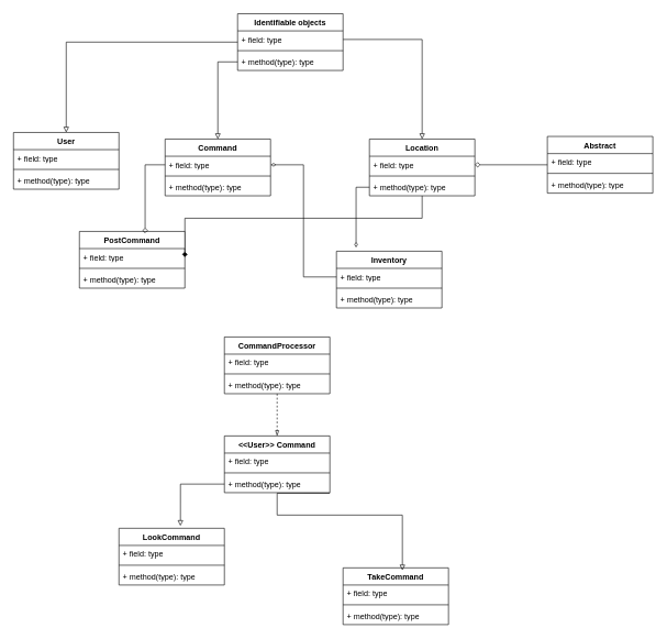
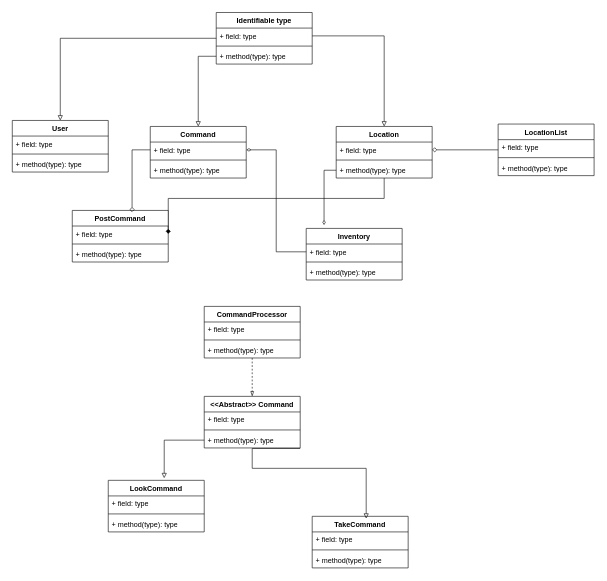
- <mxCell id="38" value="Identifiable objects" style="swimlane;fontStyle=1;align=center;verticalAlign=top;childLayout=stackLayout;horizontal=1;startSize=26;horizontalStack=0;resizeParent=1;resizeParentMax=0;resizeLast=0;collapsible=1;marginBottom=0;whiteSpace=wrap;html=1;" parent="1" vertex="1"><mxGeometry x="360" y="20" width="160" height="86" as="geometry" /></mxCell>
+ <mxCell id="38" value="Identifiable type" style="swimlane;fontStyle=1;align=center;verticalAlign=top;childLayout=stackLayout;horizontal=1;startSize=26;horizontalStack=0;resizeParent=1;resizeParentMax=0;resizeLast=0;collapsible=1;marginBottom=0;whiteSpace=wrap;html=1;" parent="1" vertex="1"><mxGeometry x="360" y="20" width="160" height="86" as="geometry" /></mxCell>
- <mxCell id="46" value="Abstract" style="swimlane;fontStyle=1;align=center;verticalAlign=top;childLayout=stackLayout;horizontal=1;startSize=26;horizontalStack=0;resizeParent=1;resizeParentMax=0;resizeLast=0;collapsible=1;marginBottom=0;whiteSpace=wrap;html=1;" parent="1" vertex="1"><mxGeometry x="830" y="206" width="160" height="86" as="geometry" /></mxCell>
+ <mxCell id="46" value="LocationList" style="swimlane;fontStyle=1;align=center;verticalAlign=top;childLayout=stackLayout;horizontal=1;startSize=26;horizontalStack=0;resizeParent=1;resizeParentMax=0;resizeLast=0;collapsible=1;marginBottom=0;whiteSpace=wrap;html=1;" parent="1" vertex="1"><mxGeometry x="830" y="206" width="160" height="86" as="geometry" /></mxCell>
- <mxCell id="19" value="&amp;lt;&amp;lt;User&amp;gt;&amp;gt; Command" style="swimlane;fontStyle=1;align=center;verticalAlign=top;childLayout=stackLayout;horizontal=1;startSize=26;horizontalStack=0;resizeParent=1;resizeParentMax=0;resizeLast=0;collapsible=1;marginBottom=0;whiteSpace=wrap;html=1;" parent="1" vertex="1"><mxGeometry x="340" y="660" width="160" height="86" as="geometry" /></mxCell>
+ <mxCell id="19" value="&amp;lt;&amp;lt;Abstract&amp;gt;&amp;gt; Command" style="swimlane;fontStyle=1;align=center;verticalAlign=top;childLayout=stackLayout;horizontal=1;startSize=26;horizontalStack=0;resizeParent=1;resizeParentMax=0;resizeLast=0;collapsible=1;marginBottom=0;whiteSpace=wrap;html=1;" parent="1" vertex="1"><mxGeometry x="340" y="660" width="160" height="86" as="geometry" /></mxCell>
